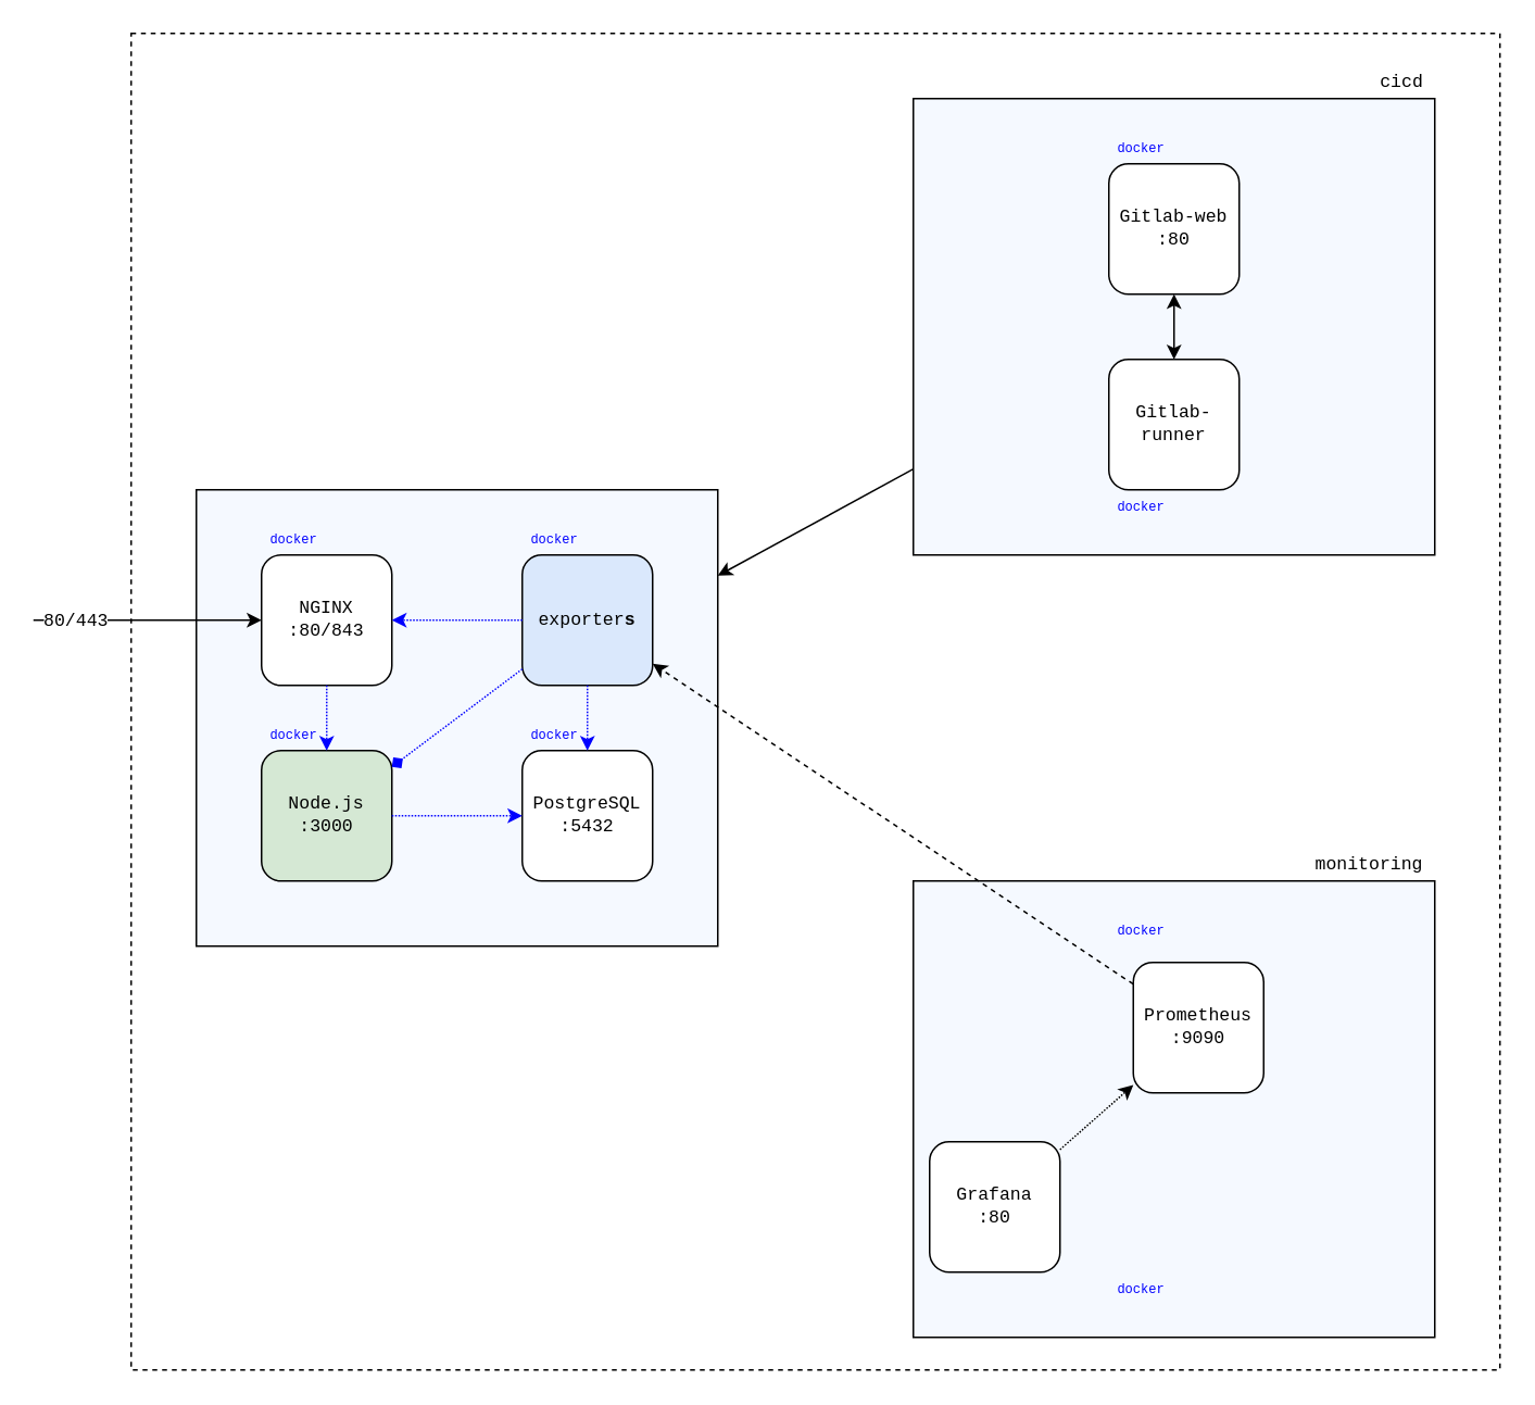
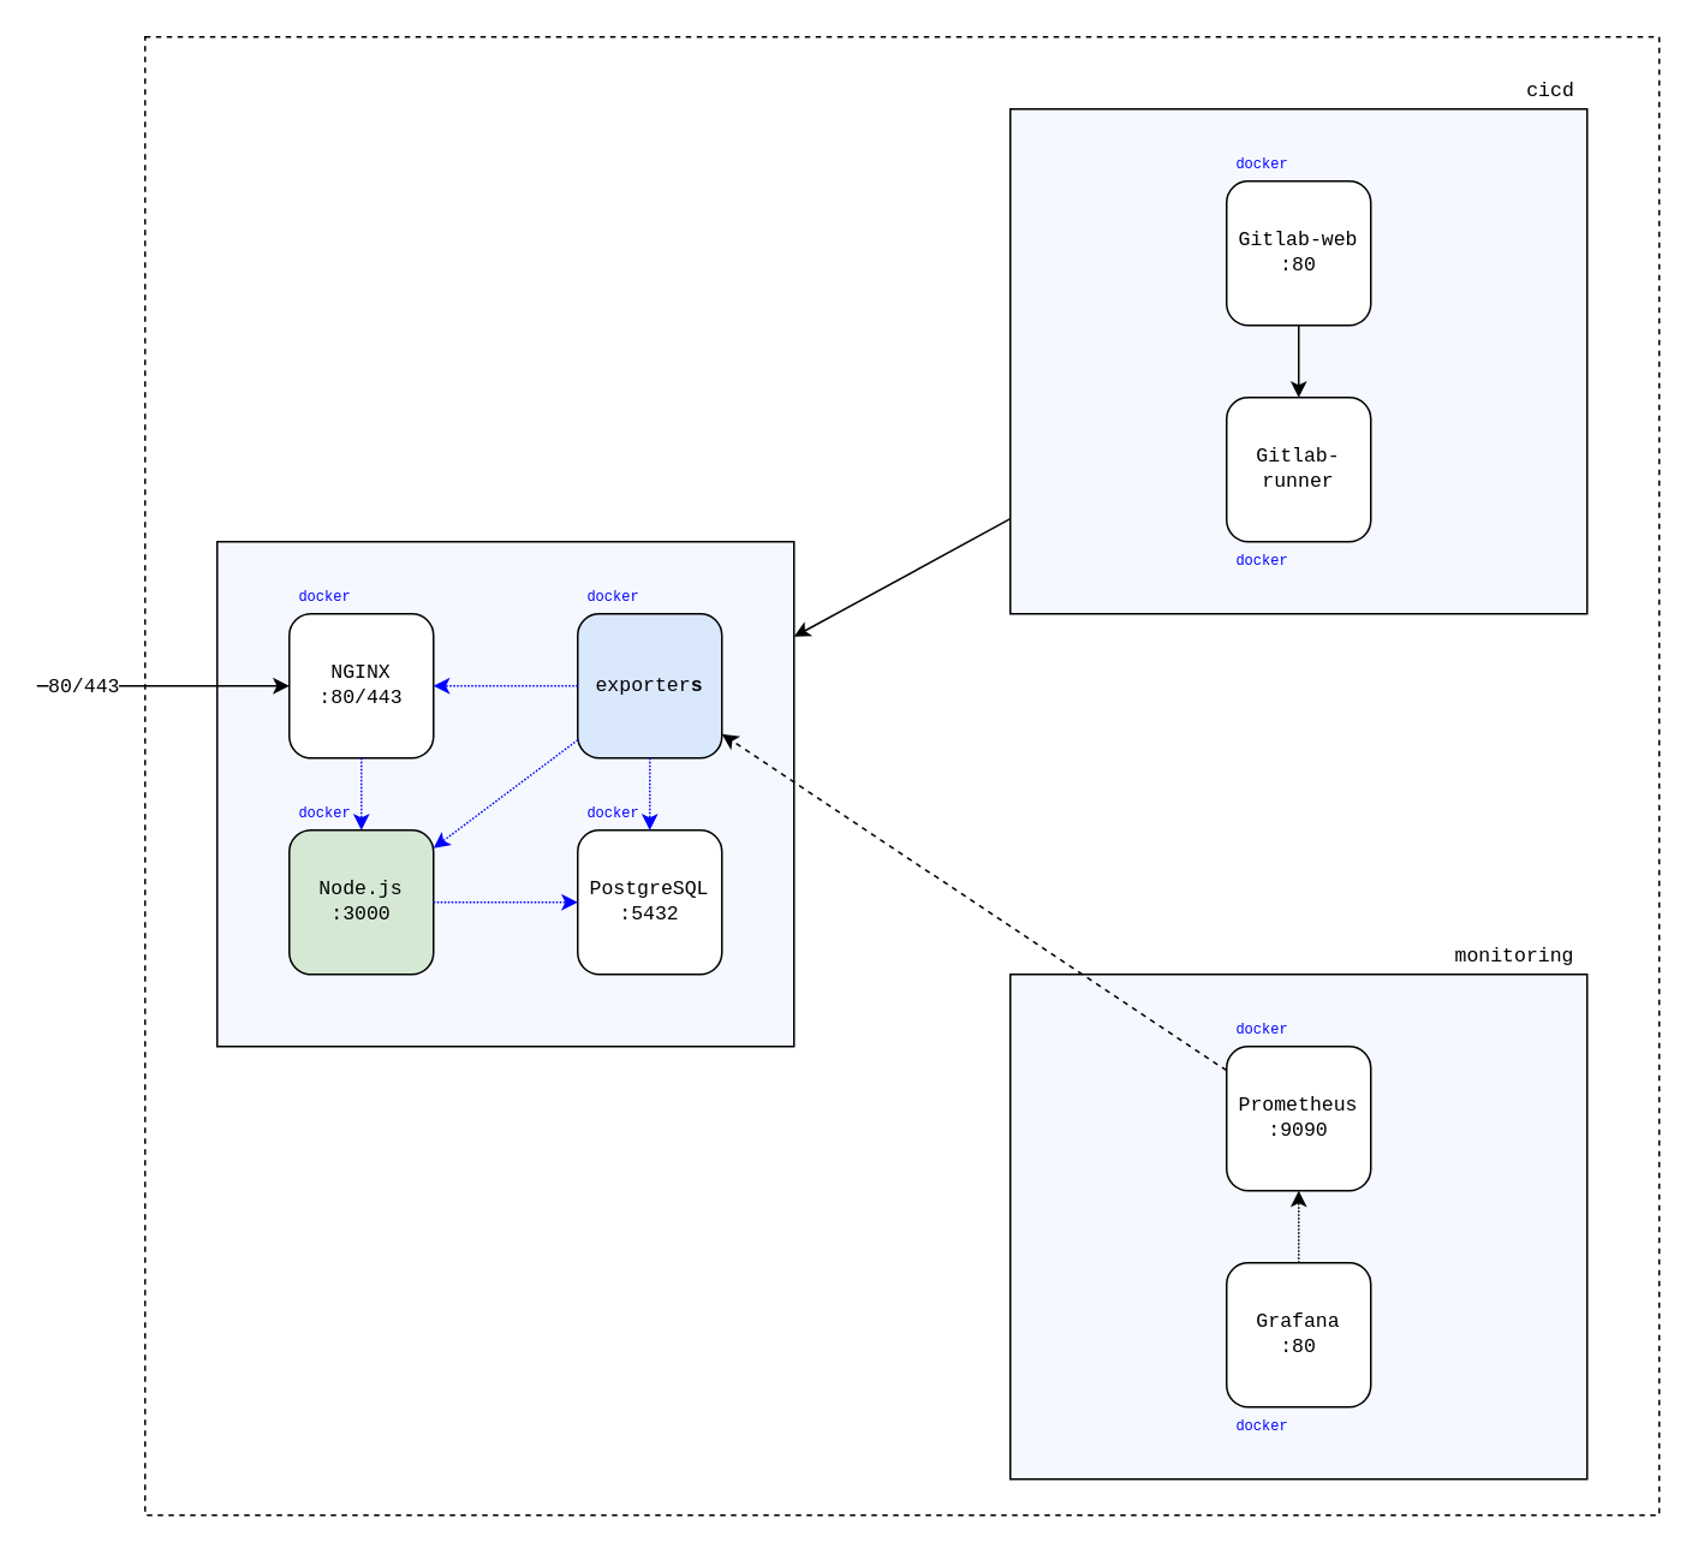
- <mxCell id="33" value="" style="endArrow=classic;startArrow=classic;html=1;" edge="1" parent="1" source="31" target="8"><mxGeometry width="50" height="50" relative="1" as="geometry"><mxPoint x="790" y="220" as="sourcePoint" /><mxPoint x="840" y="170" as="targetPoint" /></mxGeometry></mxCell>
+ <mxCell id="33" value="" style="endArrow=none;startArrow=classic;html=1;" edge="1" parent="1" source="31" target="8"><mxGeometry width="50" height="50" relative="1" as="geometry"><mxPoint x="790" y="220" as="sourcePoint" /><mxPoint x="840" y="170" as="targetPoint" /></mxGeometry></mxCell>
- <mxCell id="4" value="NGINX&lt;br&gt;:80/843" style="rounded=1;whiteSpace=wrap;html=1;fontFamily=Courier New;fontSize=11;" parent="1" vertex="1"><mxGeometry x="160" y="340" width="80" height="80" as="geometry" /></mxCell>
+ <mxCell id="4" value="NGINX&lt;br&gt;:80/443" style="rounded=1;whiteSpace=wrap;html=1;fontFamily=Courier New;fontSize=11;" parent="1" vertex="1"><mxGeometry x="160" y="340" width="80" height="80" as="geometry" /></mxCell>
- <mxCell id="28" value="" style="endArrow=diamond;html=1;dashed=1;strokeColor=#0000FF;fontFamily=Courier New;fontSize=11;fontColor=#000000;dashPattern=1 1;" parent="1" source="26" target="5" edge="1"><mxGeometry width="50" height="50" relative="1" as="geometry"><mxPoint x="370" y="430" as="sourcePoint" /><mxPoint x="370" y="470" as="targetPoint" /></mxGeometry></mxCell>
+ <mxCell id="28" value="" style="endArrow=classic;html=1;dashed=1;strokeColor=#0000FF;fontFamily=Courier New;fontSize=11;fontColor=#000000;dashPattern=1 1;" parent="1" source="26" target="5" edge="1"><mxGeometry width="50" height="50" relative="1" as="geometry"><mxPoint x="370" y="430" as="sourcePoint" /><mxPoint x="370" y="470" as="targetPoint" /></mxGeometry></mxCell>
- <mxCell id="10" value="Prometheus&lt;br&gt;:9090" style="rounded=1;whiteSpace=wrap;html=1;fontFamily=Courier New;fontSize=11;" parent="1" vertex="1"><mxGeometry x="695" y="590" width="80" height="80" as="geometry" /></mxCell>
+ <mxCell id="10" value="Prometheus&lt;br&gt;:9090" style="rounded=1;whiteSpace=wrap;html=1;fontFamily=Courier New;fontSize=11;" parent="1" vertex="1"><mxGeometry x="680" y="580" width="80" height="80" as="geometry" /></mxCell>
- <mxCell id="11" value="Grafana&lt;br&gt;:80" style="rounded=1;whiteSpace=wrap;html=1;fontFamily=Courier New;fontSize=11;" parent="1" vertex="1"><mxGeometry x="570" y="700" width="80" height="80" as="geometry" /></mxCell>
+ <mxCell id="11" value="Grafana&lt;br&gt;:80" style="rounded=1;whiteSpace=wrap;html=1;fontFamily=Courier New;fontSize=11;" parent="1" vertex="1"><mxGeometry x="680" y="700" width="80" height="80" as="geometry" /></mxCell>
